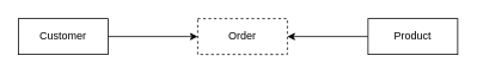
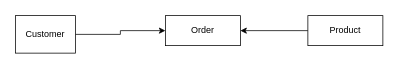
- <mxCell id="3" value="Customer" style="whiteSpace=wrap;html=1;align=center;" vertex="1" parent="1"><mxGeometry x="20" y="20" width="100" height="40" as="geometry" /></mxCell>
+ <mxCell id="3" value="Customer" style="whiteSpace=wrap;html=1;align=center;" vertex="1" parent="1"><mxGeometry x="20" y="20" width="80" height="50" as="geometry" /></mxCell>
- <mxCell id="4" value="Order" style="whiteSpace=wrap;html=1;align=center;dashed=1;" vertex="1" parent="1"><mxGeometry x="220" y="20" width="100" height="40" as="geometry" /></mxCell>
+ <mxCell id="4" value="Order" style="whiteSpace=wrap;html=1;align=center;" vertex="1" parent="1"><mxGeometry x="220" y="20" width="100" height="40" as="geometry" /></mxCell>
